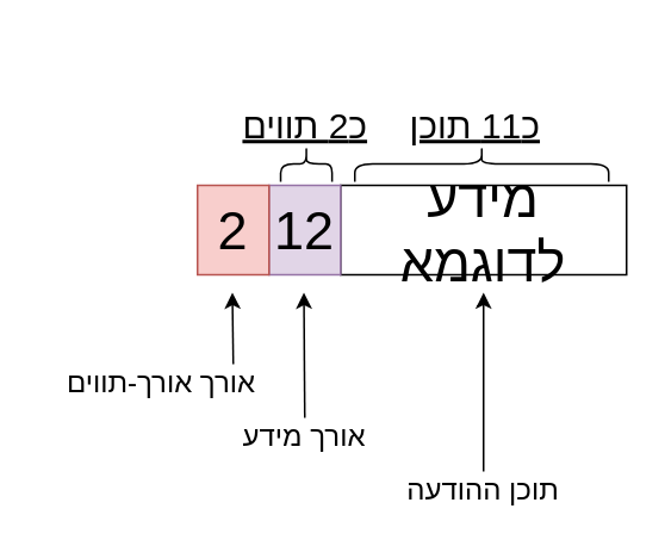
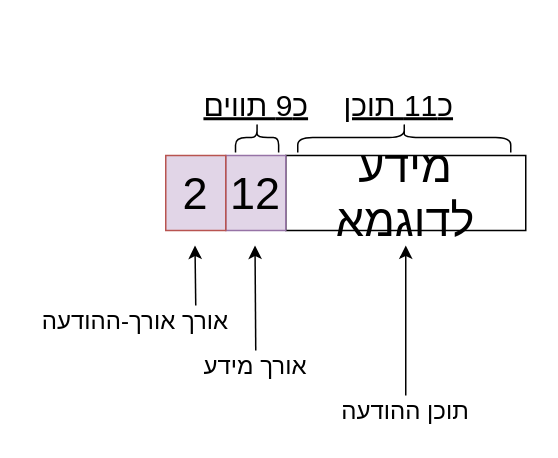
- <mxCell id="14" value="&lt;span style=&quot;font-weight: normal&quot;&gt;&lt;font style=&quot;font-size: 20px&quot;&gt;&lt;u&gt;כ2 תווים&lt;/u&gt;&lt;/font&gt;&lt;/span&gt;" style="text;strokeColor=none;fillColor=none;html=1;fontSize=24;fontStyle=1;verticalAlign=middle;align=center;" vertex="1" parent="1"><mxGeometry x="120" y="49" width="100" height="40" as="geometry" /></mxCell>
+ <mxCell id="14" value="&lt;span style=&quot;font-weight: normal&quot;&gt;&lt;font style=&quot;font-size: 20px&quot;&gt;&lt;u&gt;כ9 תווים&lt;/u&gt;&lt;/font&gt;&lt;/span&gt;" style="text;strokeColor=none;fillColor=none;html=1;fontSize=24;fontStyle=1;verticalAlign=middle;align=center;" vertex="1" parent="1"><mxGeometry x="120" y="49" width="100" height="40" as="geometry" /></mxCell>
- <mxCell id="4" value="&lt;font style=&quot;font-size: 30px&quot;&gt;2&lt;/font&gt;" style="rounded=0;whiteSpace=wrap;html=1;fillColor=#f8cecc;strokeColor=#b85450;" vertex="1" parent="1"><mxGeometry x="110" y="103" width="40" height="50" as="geometry" /></mxCell>
+ <mxCell id="4" value="&lt;font style=&quot;font-size: 30px&quot;&gt;2&lt;/font&gt;" style="rounded=0;whiteSpace=wrap;html=1;fillColor=#e1d5e7;strokeColor=#b85450;" vertex="1" parent="1"><mxGeometry x="110" y="103" width="40" height="50" as="geometry" /></mxCell>
- <mxCell id="8" value="&lt;span style=&quot;font-size: 16px&quot;&gt;אורך אורך-תווים&lt;/span&gt;" style="text;html=1;strokeColor=none;fillColor=none;align=center;verticalAlign=middle;whiteSpace=wrap;rounded=0;" vertex="1" parent="1"><mxGeometry x="20" y="203" width="140" height="20" as="geometry" /></mxCell>
+ <mxCell id="8" value="&lt;span style=&quot;font-size: 16px&quot;&gt;אורך אורך-ההודעה&lt;/span&gt;" style="text;html=1;strokeColor=none;fillColor=none;align=center;verticalAlign=middle;whiteSpace=wrap;rounded=0;" vertex="1" parent="1"><mxGeometry x="20" y="203" width="140" height="20" as="geometry" /></mxCell>
